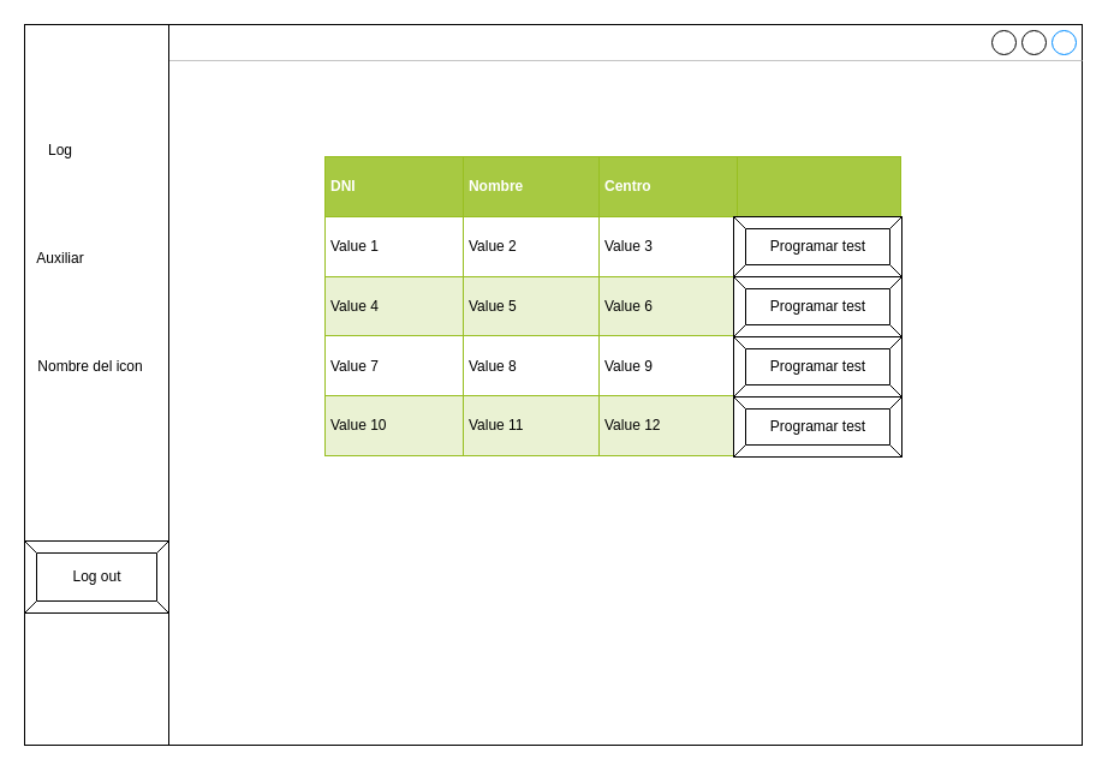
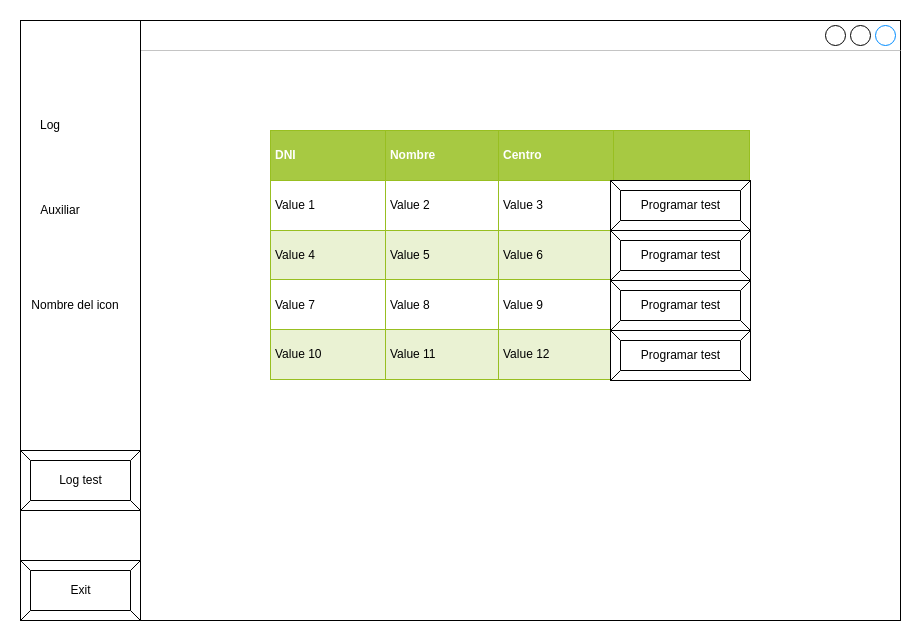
- <mxCell id="10" value="Auxiliar" style="text;html=1;strokeColor=none;fillColor=none;align=center;verticalAlign=middle;whiteSpace=wrap;rounded=0;" parent="1" vertex="1"><mxGeometry x="20" y="200" width="60" height="30" as="geometry" /></mxCell>
+ <mxCell id="10" value="Auxiliar" style="text;html=1;strokeColor=none;fillColor=none;align=center;verticalAlign=middle;whiteSpace=wrap;rounded=0;" parent="1" vertex="1"><mxGeometry x="30" y="195" width="60" height="30" as="geometry" /></mxCell>
- <mxCell id="12" value="Log out" style="labelPosition=center;verticalLabelPosition=middle;align=center;html=1;shape=mxgraph.basic.button;dx=10;" parent="1" vertex="1"><mxGeometry x="20" y="450" width="120" height="60" as="geometry" /></mxCell>
+ <mxCell id="12" value="Log test" style="labelPosition=center;verticalLabelPosition=middle;align=center;html=1;shape=mxgraph.basic.button;dx=10;" parent="1" vertex="1"><mxGeometry x="20" y="450" width="120" height="60" as="geometry" /></mxCell>
+ <mxCell id="13" value="Exit" style="labelPosition=center;verticalLabelPosition=middle;align=center;html=1;shape=mxgraph.basic.button;dx=10;" parent="1" vertex="1"><mxGeometry x="20" y="560" width="120" height="60" as="geometry" /></mxCell>
